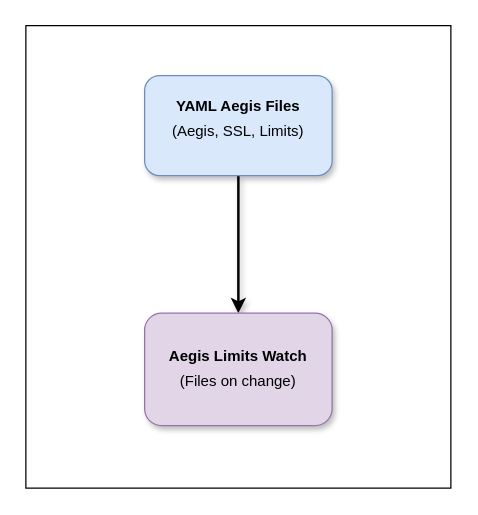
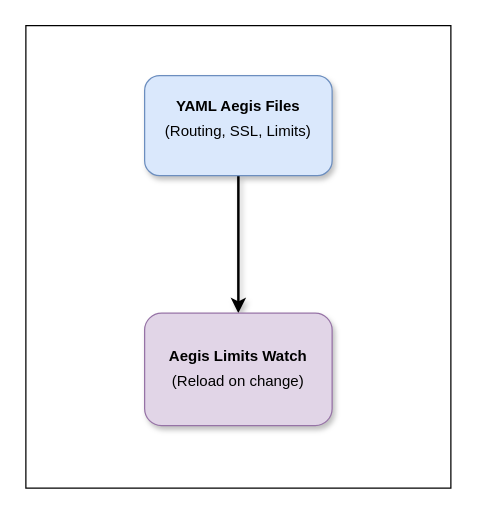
- <mxCell id="7" value="(Aegis, SSL, Limits)" style="text;html=1;align=center;verticalAlign=middle;whiteSpace=wrap;rounded=0;" vertex="1" parent="1"><mxGeometry x="120" y="90" width="140" height="30" as="geometry" /></mxCell>
+ <mxCell id="7" value="(Routing, SSL, Limits)" style="text;html=1;align=center;verticalAlign=middle;whiteSpace=wrap;rounded=0;" vertex="1" parent="1"><mxGeometry x="120" y="90" width="140" height="30" as="geometry" /></mxCell>
- <mxCell id="9" value="(Files on change)" style="text;html=1;align=center;verticalAlign=middle;whiteSpace=wrap;rounded=0;" vertex="1" parent="1"><mxGeometry x="120" y="290" width="140" height="30" as="geometry" /></mxCell>
+ <mxCell id="9" value="(Reload on change)" style="text;html=1;align=center;verticalAlign=middle;whiteSpace=wrap;rounded=0;" vertex="1" parent="1"><mxGeometry x="120" y="290" width="140" height="30" as="geometry" /></mxCell>
